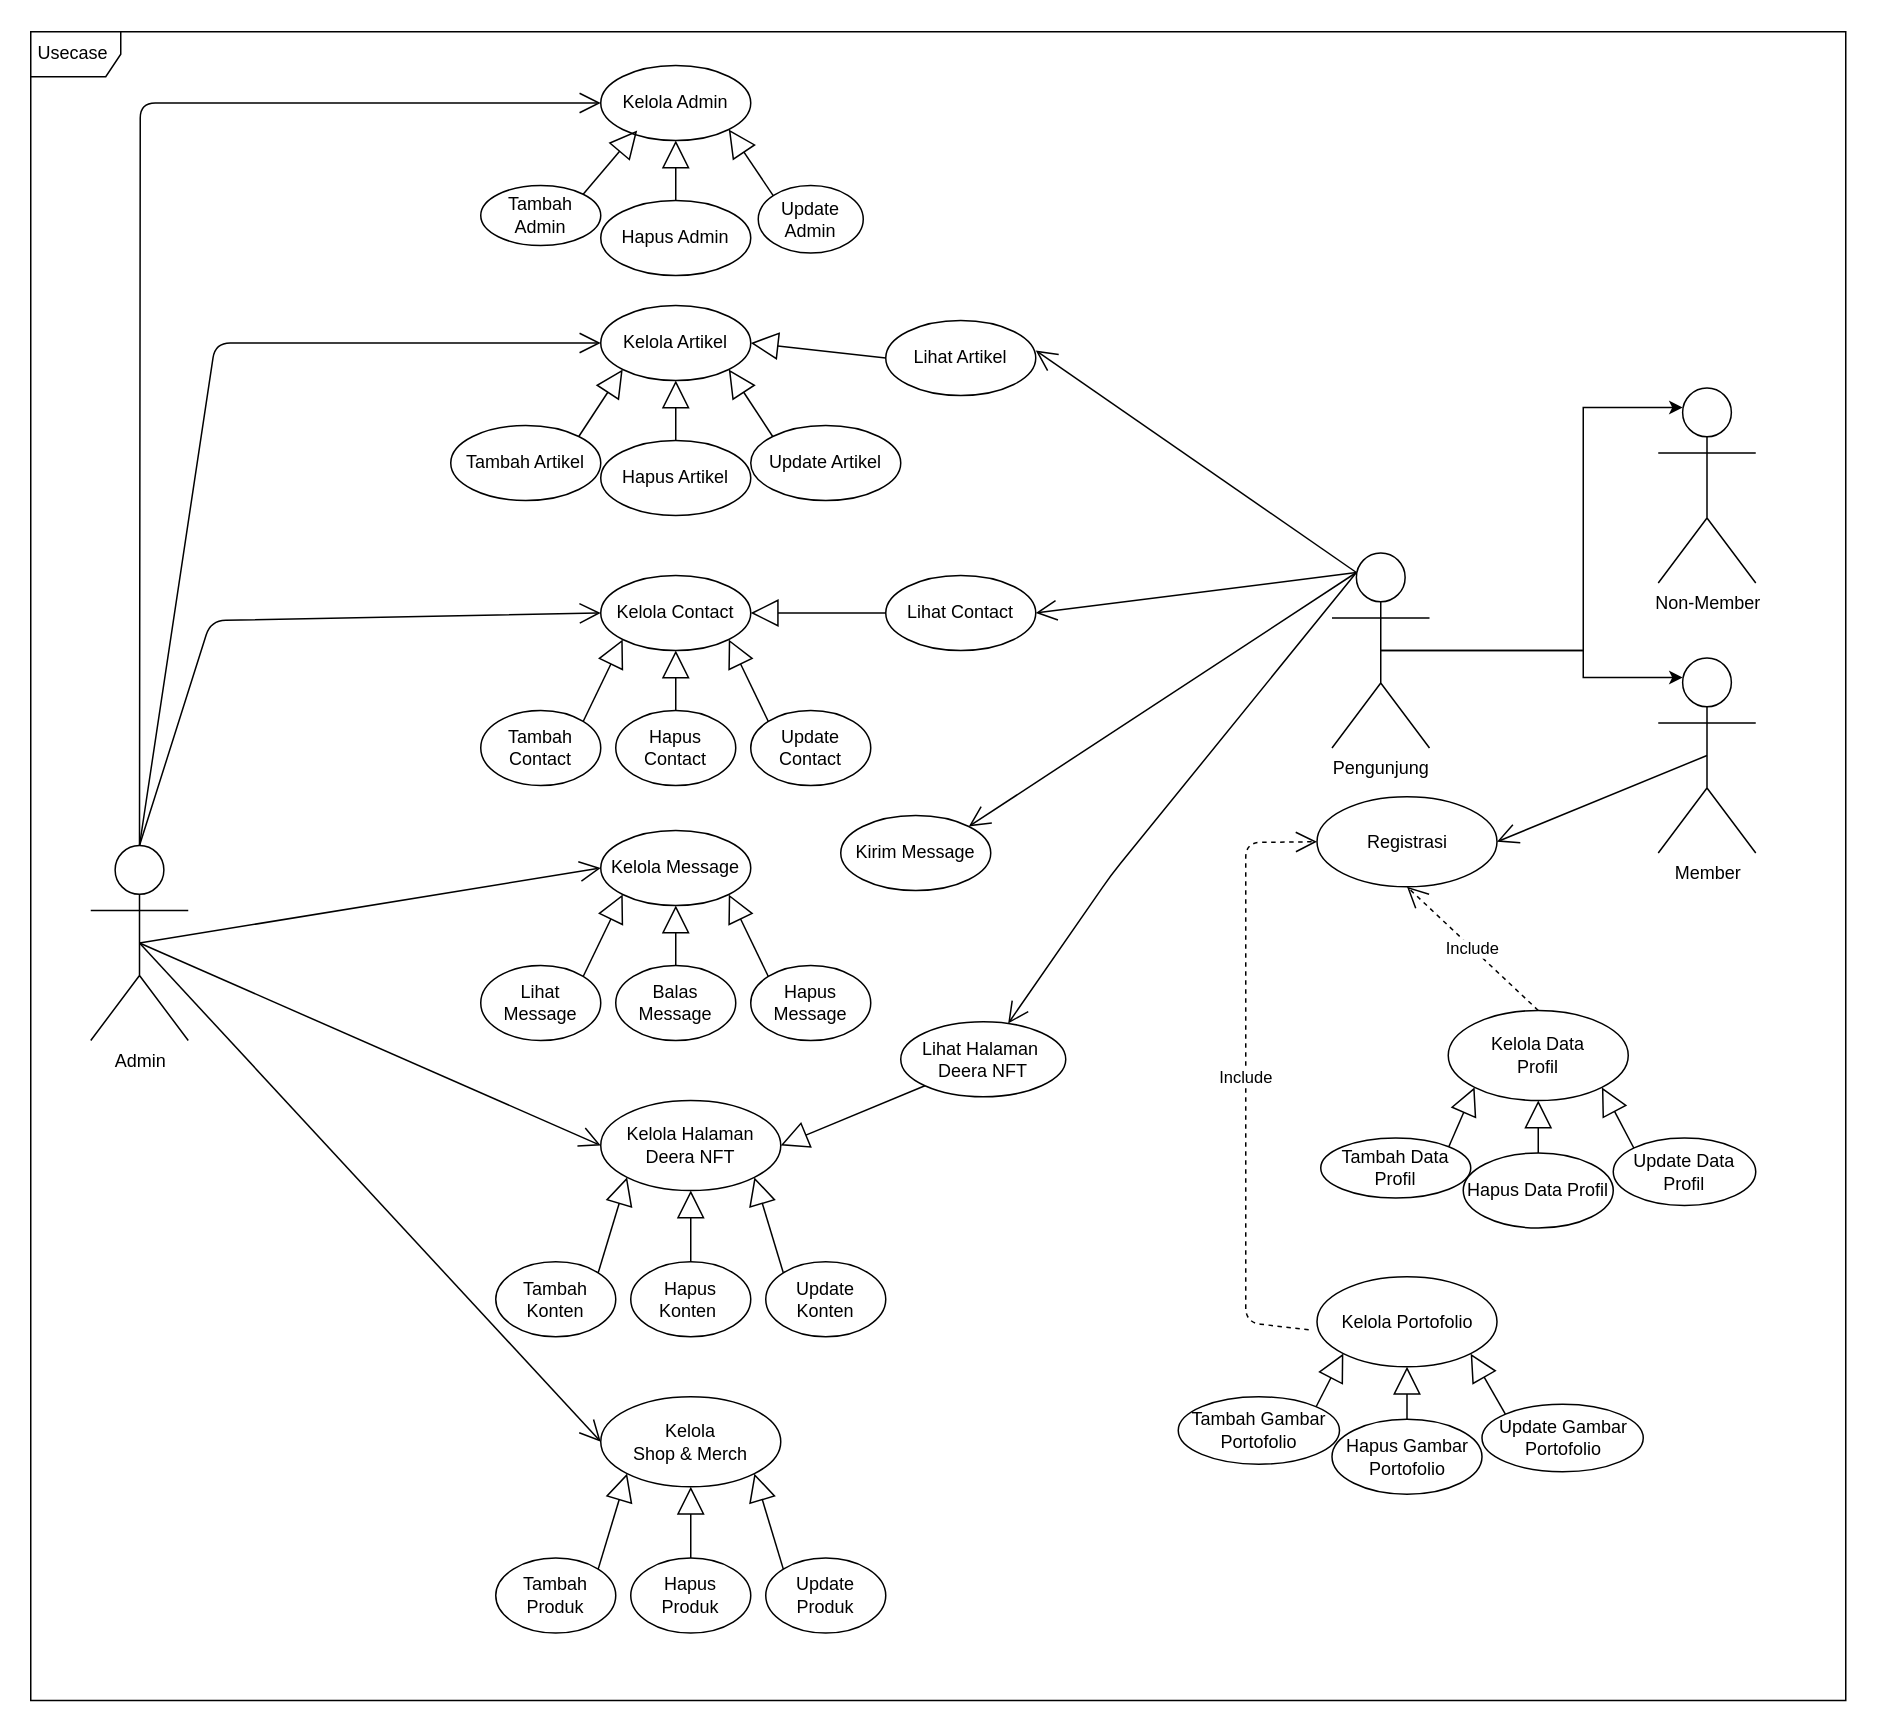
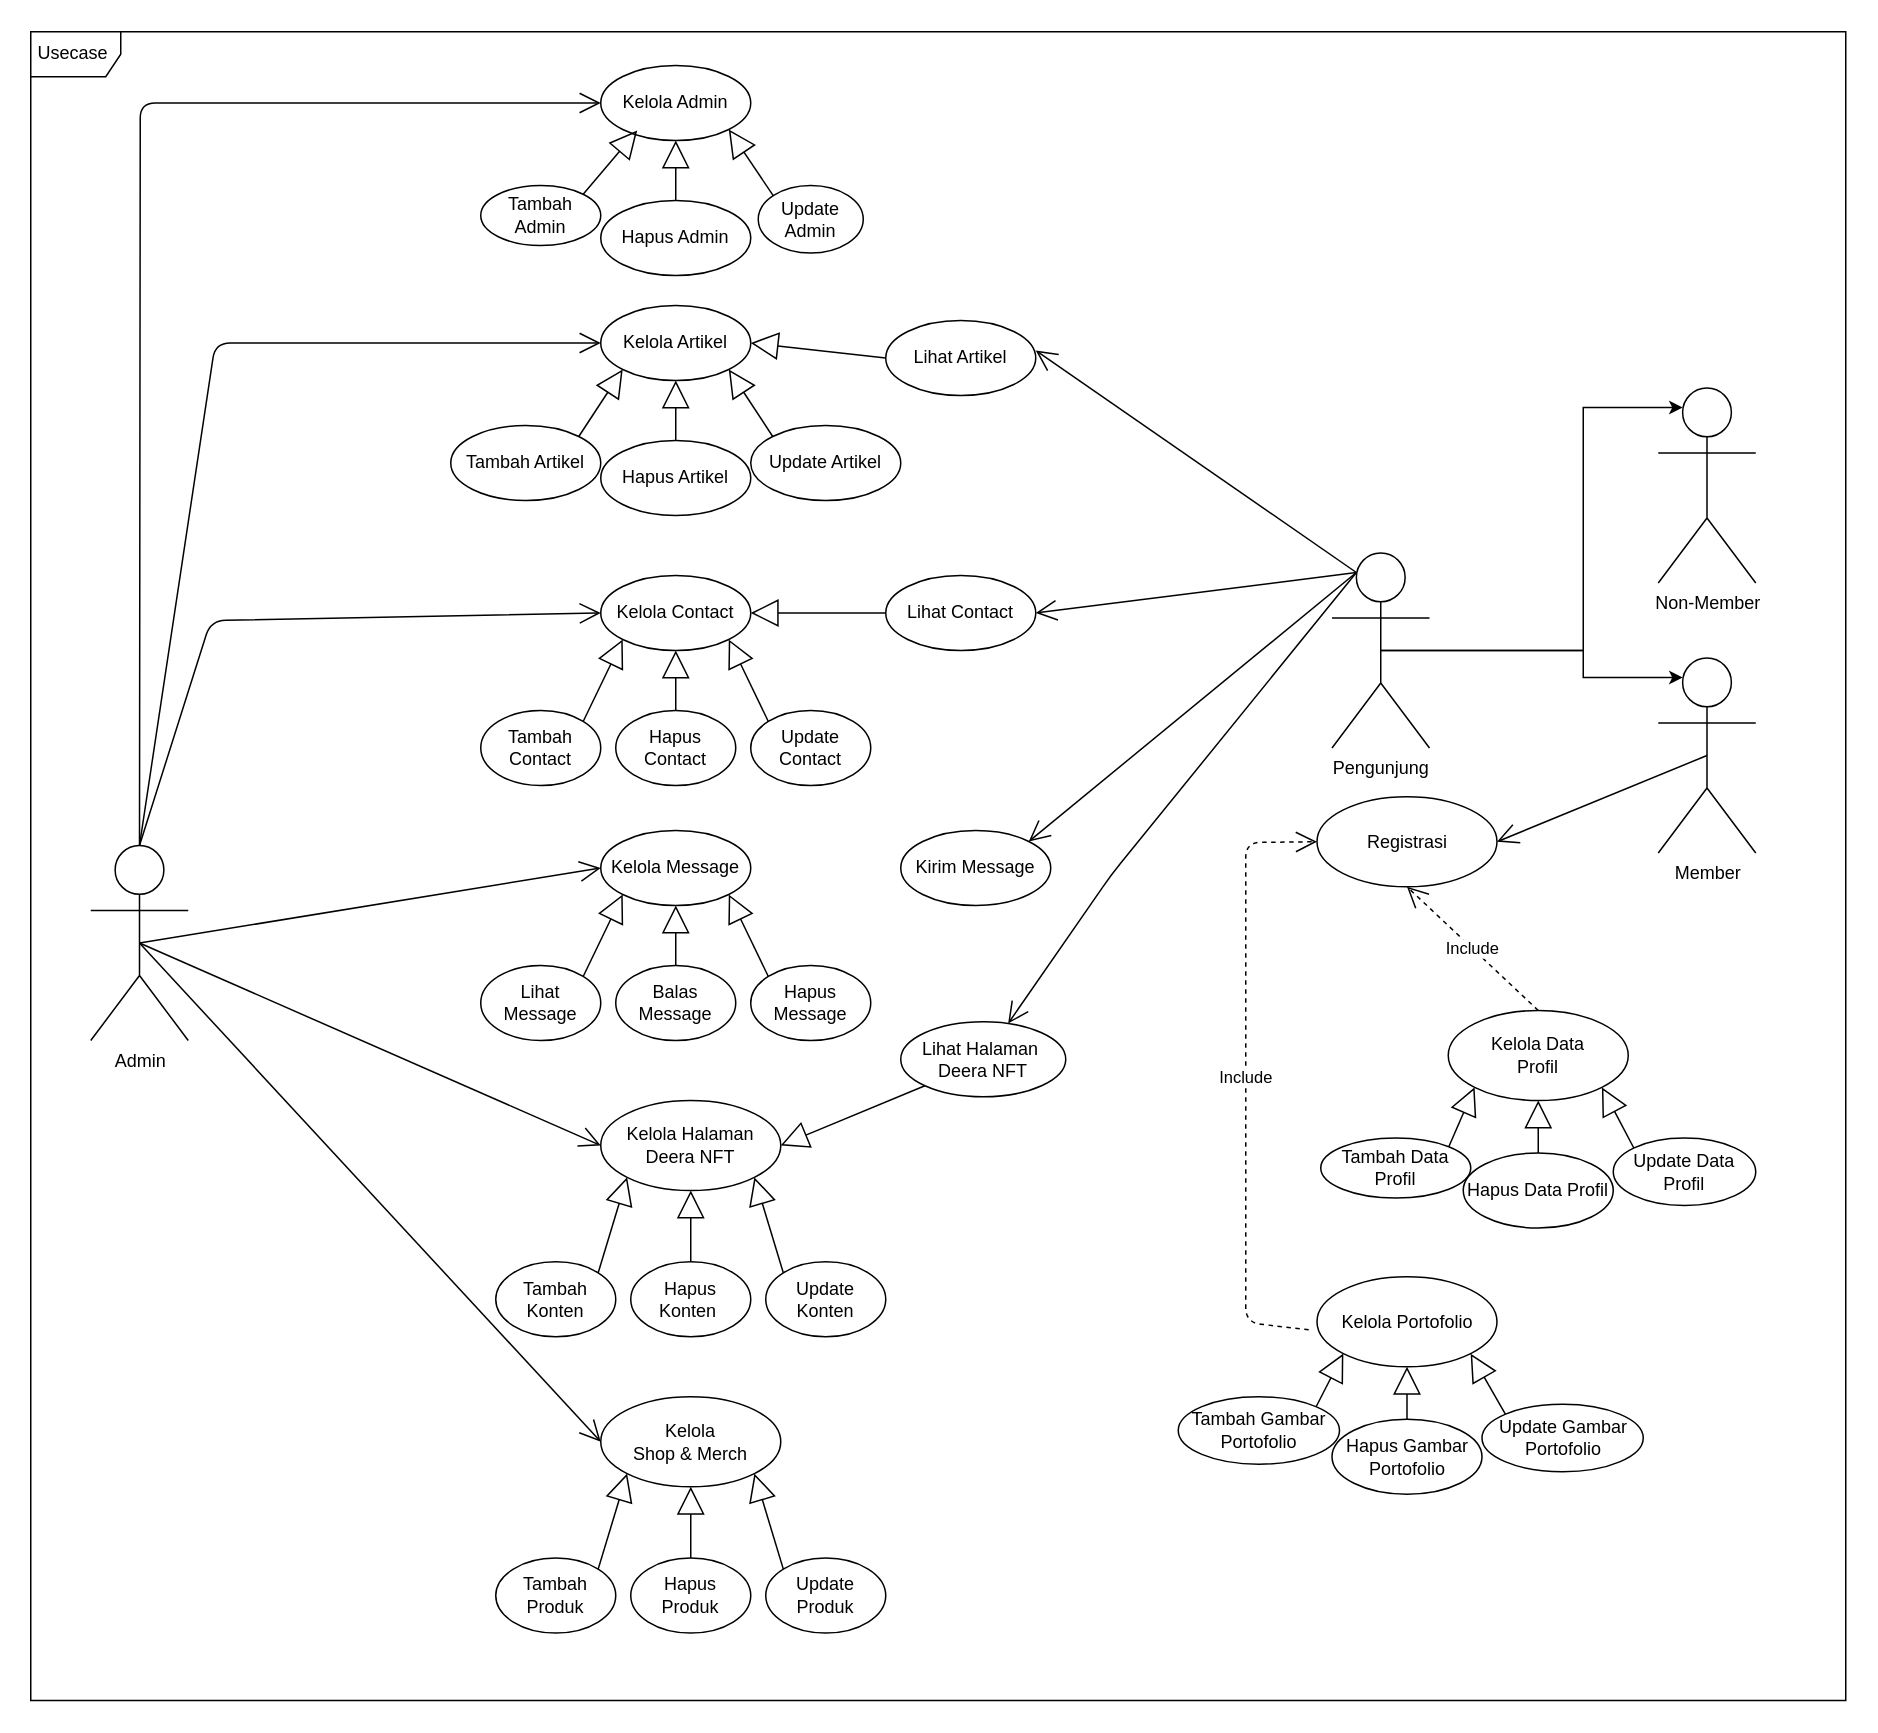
- <mxCell id="85" value="Kirim Message" style="ellipse;whiteSpace=wrap;html=1;" vertex="1" parent="1"><mxGeometry x="560" y="543" width="100" height="50" as="geometry" /></mxCell>
+ <mxCell id="85" value="Kirim Message" style="ellipse;whiteSpace=wrap;html=1;" vertex="1" parent="1"><mxGeometry x="600" y="553" width="100" height="50" as="geometry" /></mxCell>
